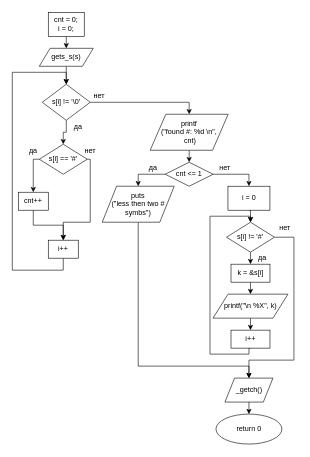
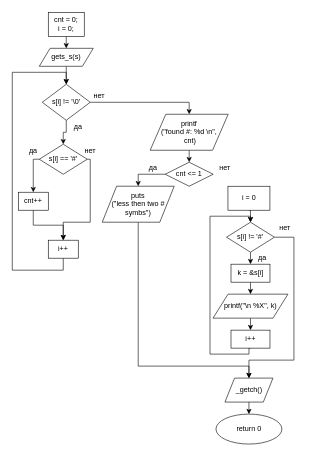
- <mxCell id="19" style="edgeStyle=orthogonalEdgeStyle;rounded=0;orthogonalLoop=1;jettySize=auto;html=1;exitX=1;exitY=0.5;exitDx=0;exitDy=0;entryX=0.5;entryY=0;entryDx=0;entryDy=0;" edge="1" parent="1" source="20" target="24"><mxGeometry relative="1" as="geometry" /></mxCell>
